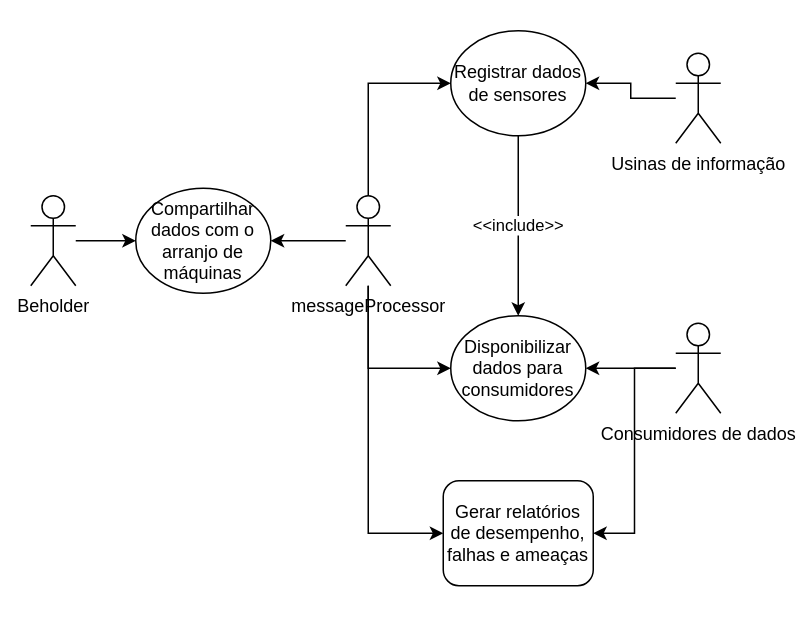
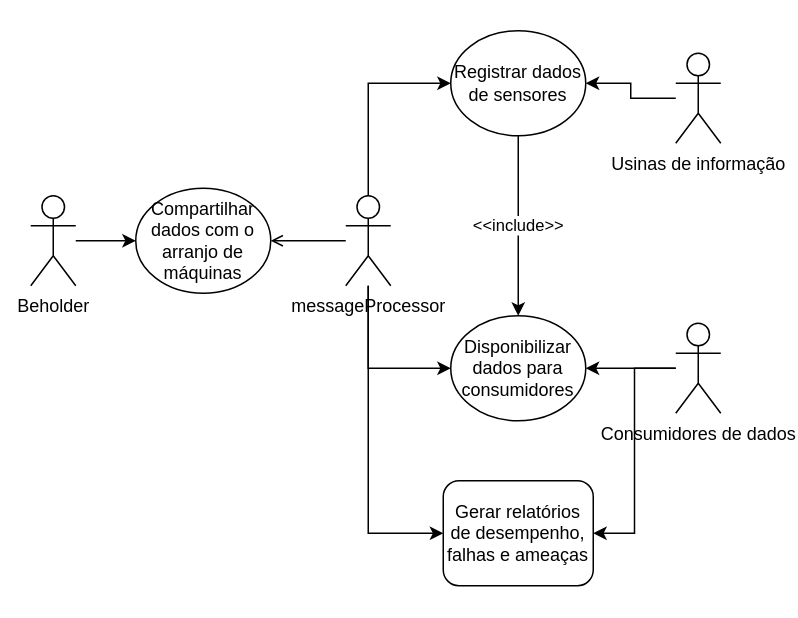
- <mxCell id="12" style="edgeStyle=orthogonalEdgeStyle;rounded=0;orthogonalLoop=1;jettySize=auto;html=1;entryX=1;entryY=0.5;entryDx=0;entryDy=0;" edge="1" parent="1" source="14" target="17"><mxGeometry relative="1" as="geometry" /></mxCell>
+ <mxCell id="12" style="edgeStyle=orthogonalEdgeStyle;rounded=0;orthogonalLoop=1;jettySize=auto;html=1;entryX=1;entryY=0.5;entryDx=0;entryDy=0;endArrow=open;" edge="1" parent="1" source="14" target="17"><mxGeometry relative="1" as="geometry" /></mxCell>
